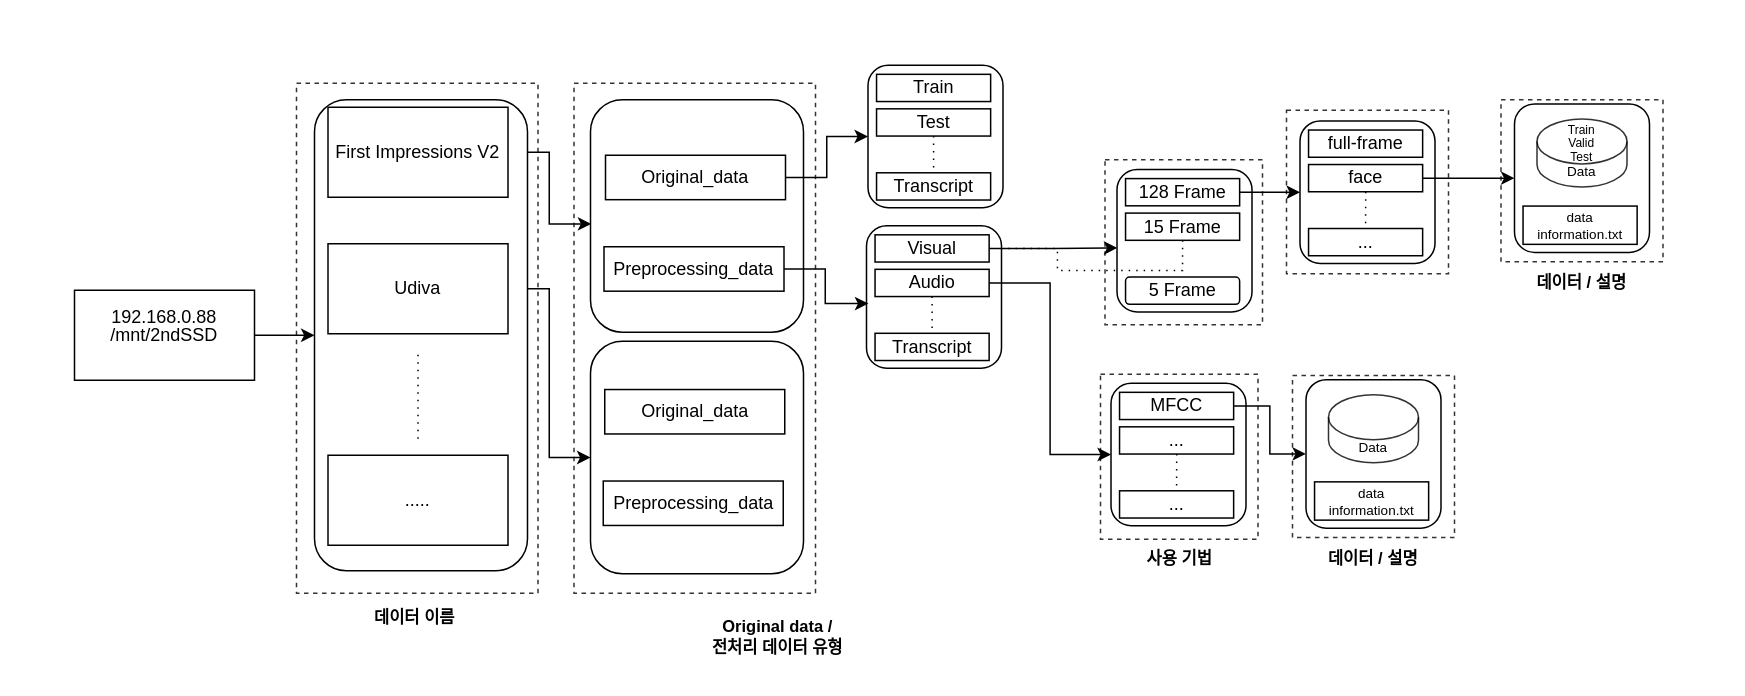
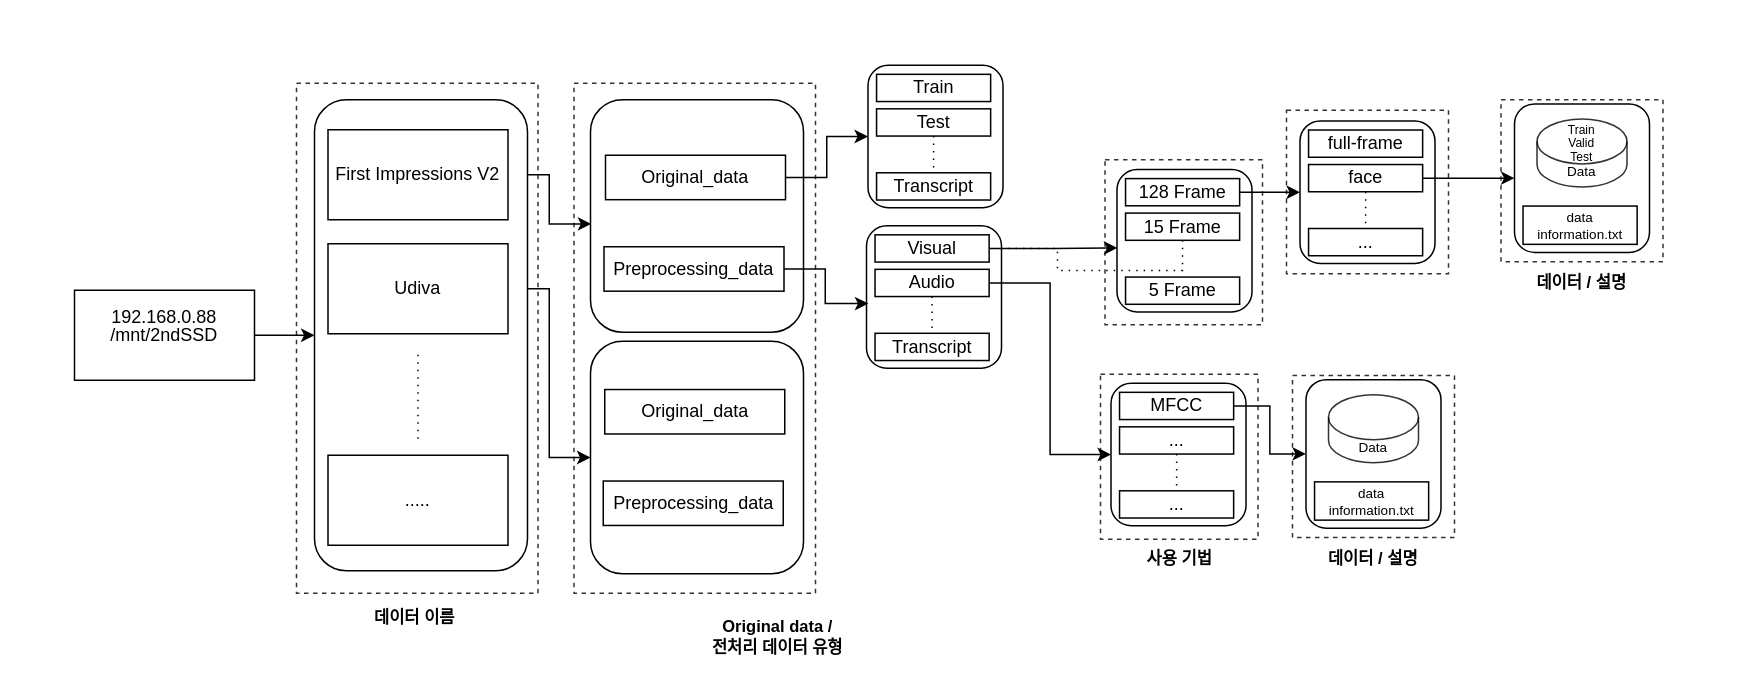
- <mxCell id="75" value="First Impressions V2" style="rounded=0;whiteSpace=wrap;html=1;" parent="1" vertex="1"><mxGeometry x="218" y="71" width="120" height="60" as="geometry" /></mxCell>
+ <mxCell id="75" value="First Impressions V2" style="rounded=0;whiteSpace=wrap;html=1;" parent="1" vertex="1"><mxGeometry x="218" y="86" width="120" height="60" as="geometry" /></mxCell>
- <mxCell id="33" value="5 Frame" style="whiteSpace=wrap;html=1;rounded=1;" parent="28" vertex="1"><mxGeometry x="5.704" y="71.704" width="76.056" height="18.153" as="geometry" /></mxCell>
+ <mxCell id="33" value="5 Frame" style="rounded=0;whiteSpace=wrap;html=1;" parent="28" vertex="1"><mxGeometry x="5.704" y="71.704" width="76.056" height="18.153" as="geometry" /></mxCell>
